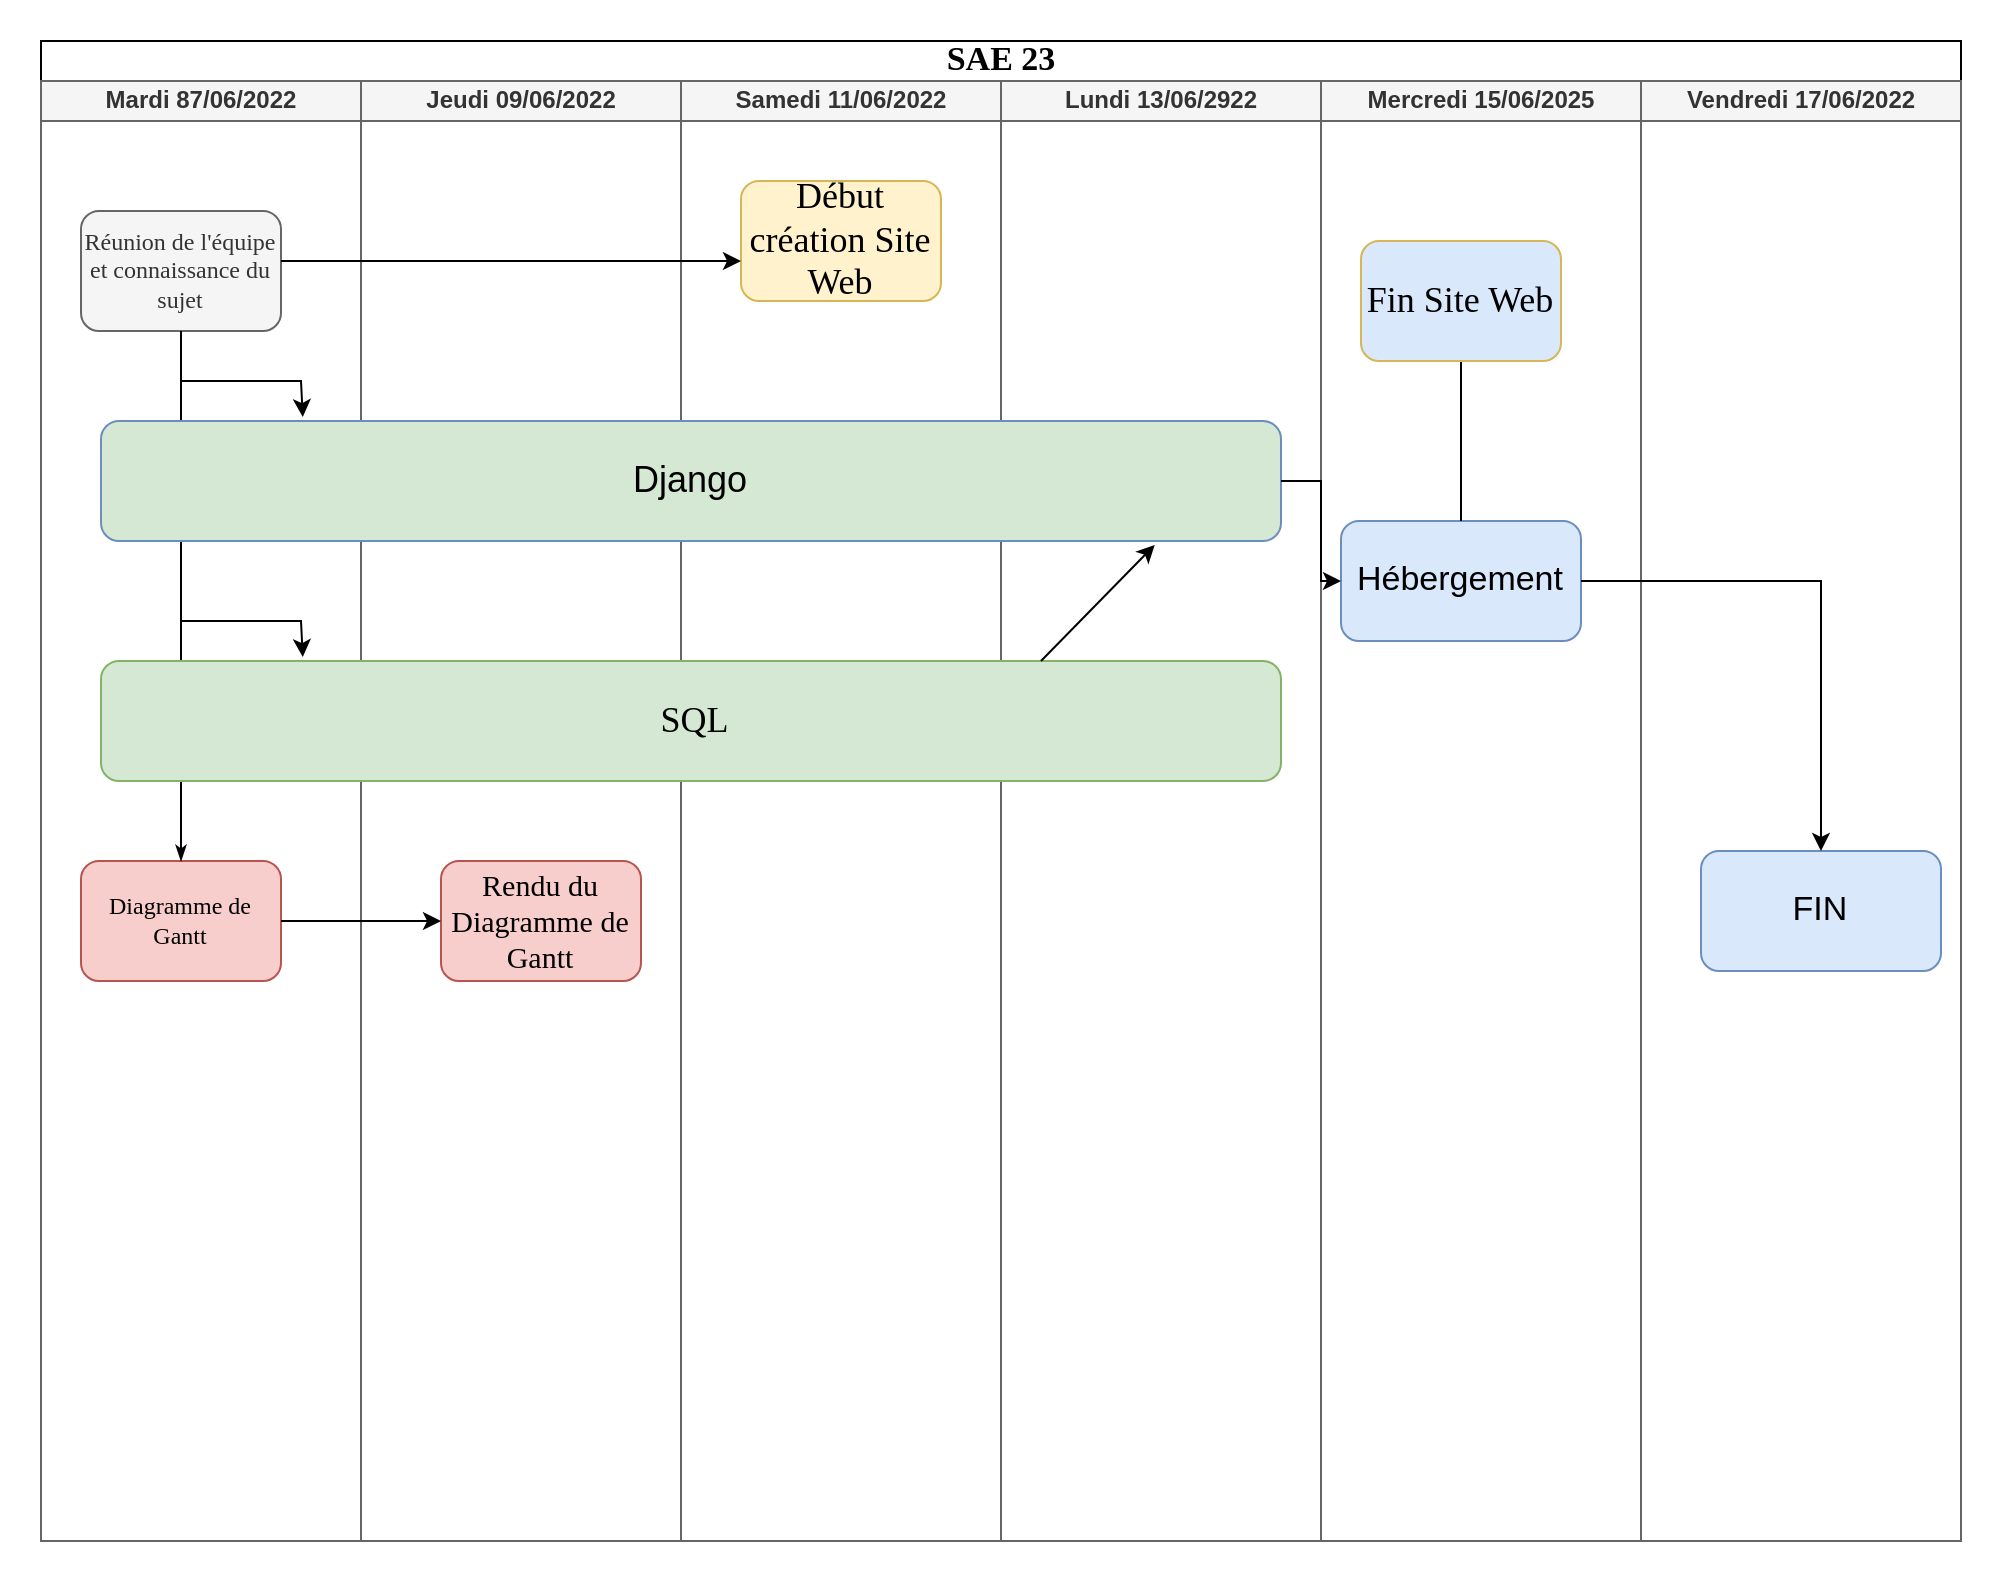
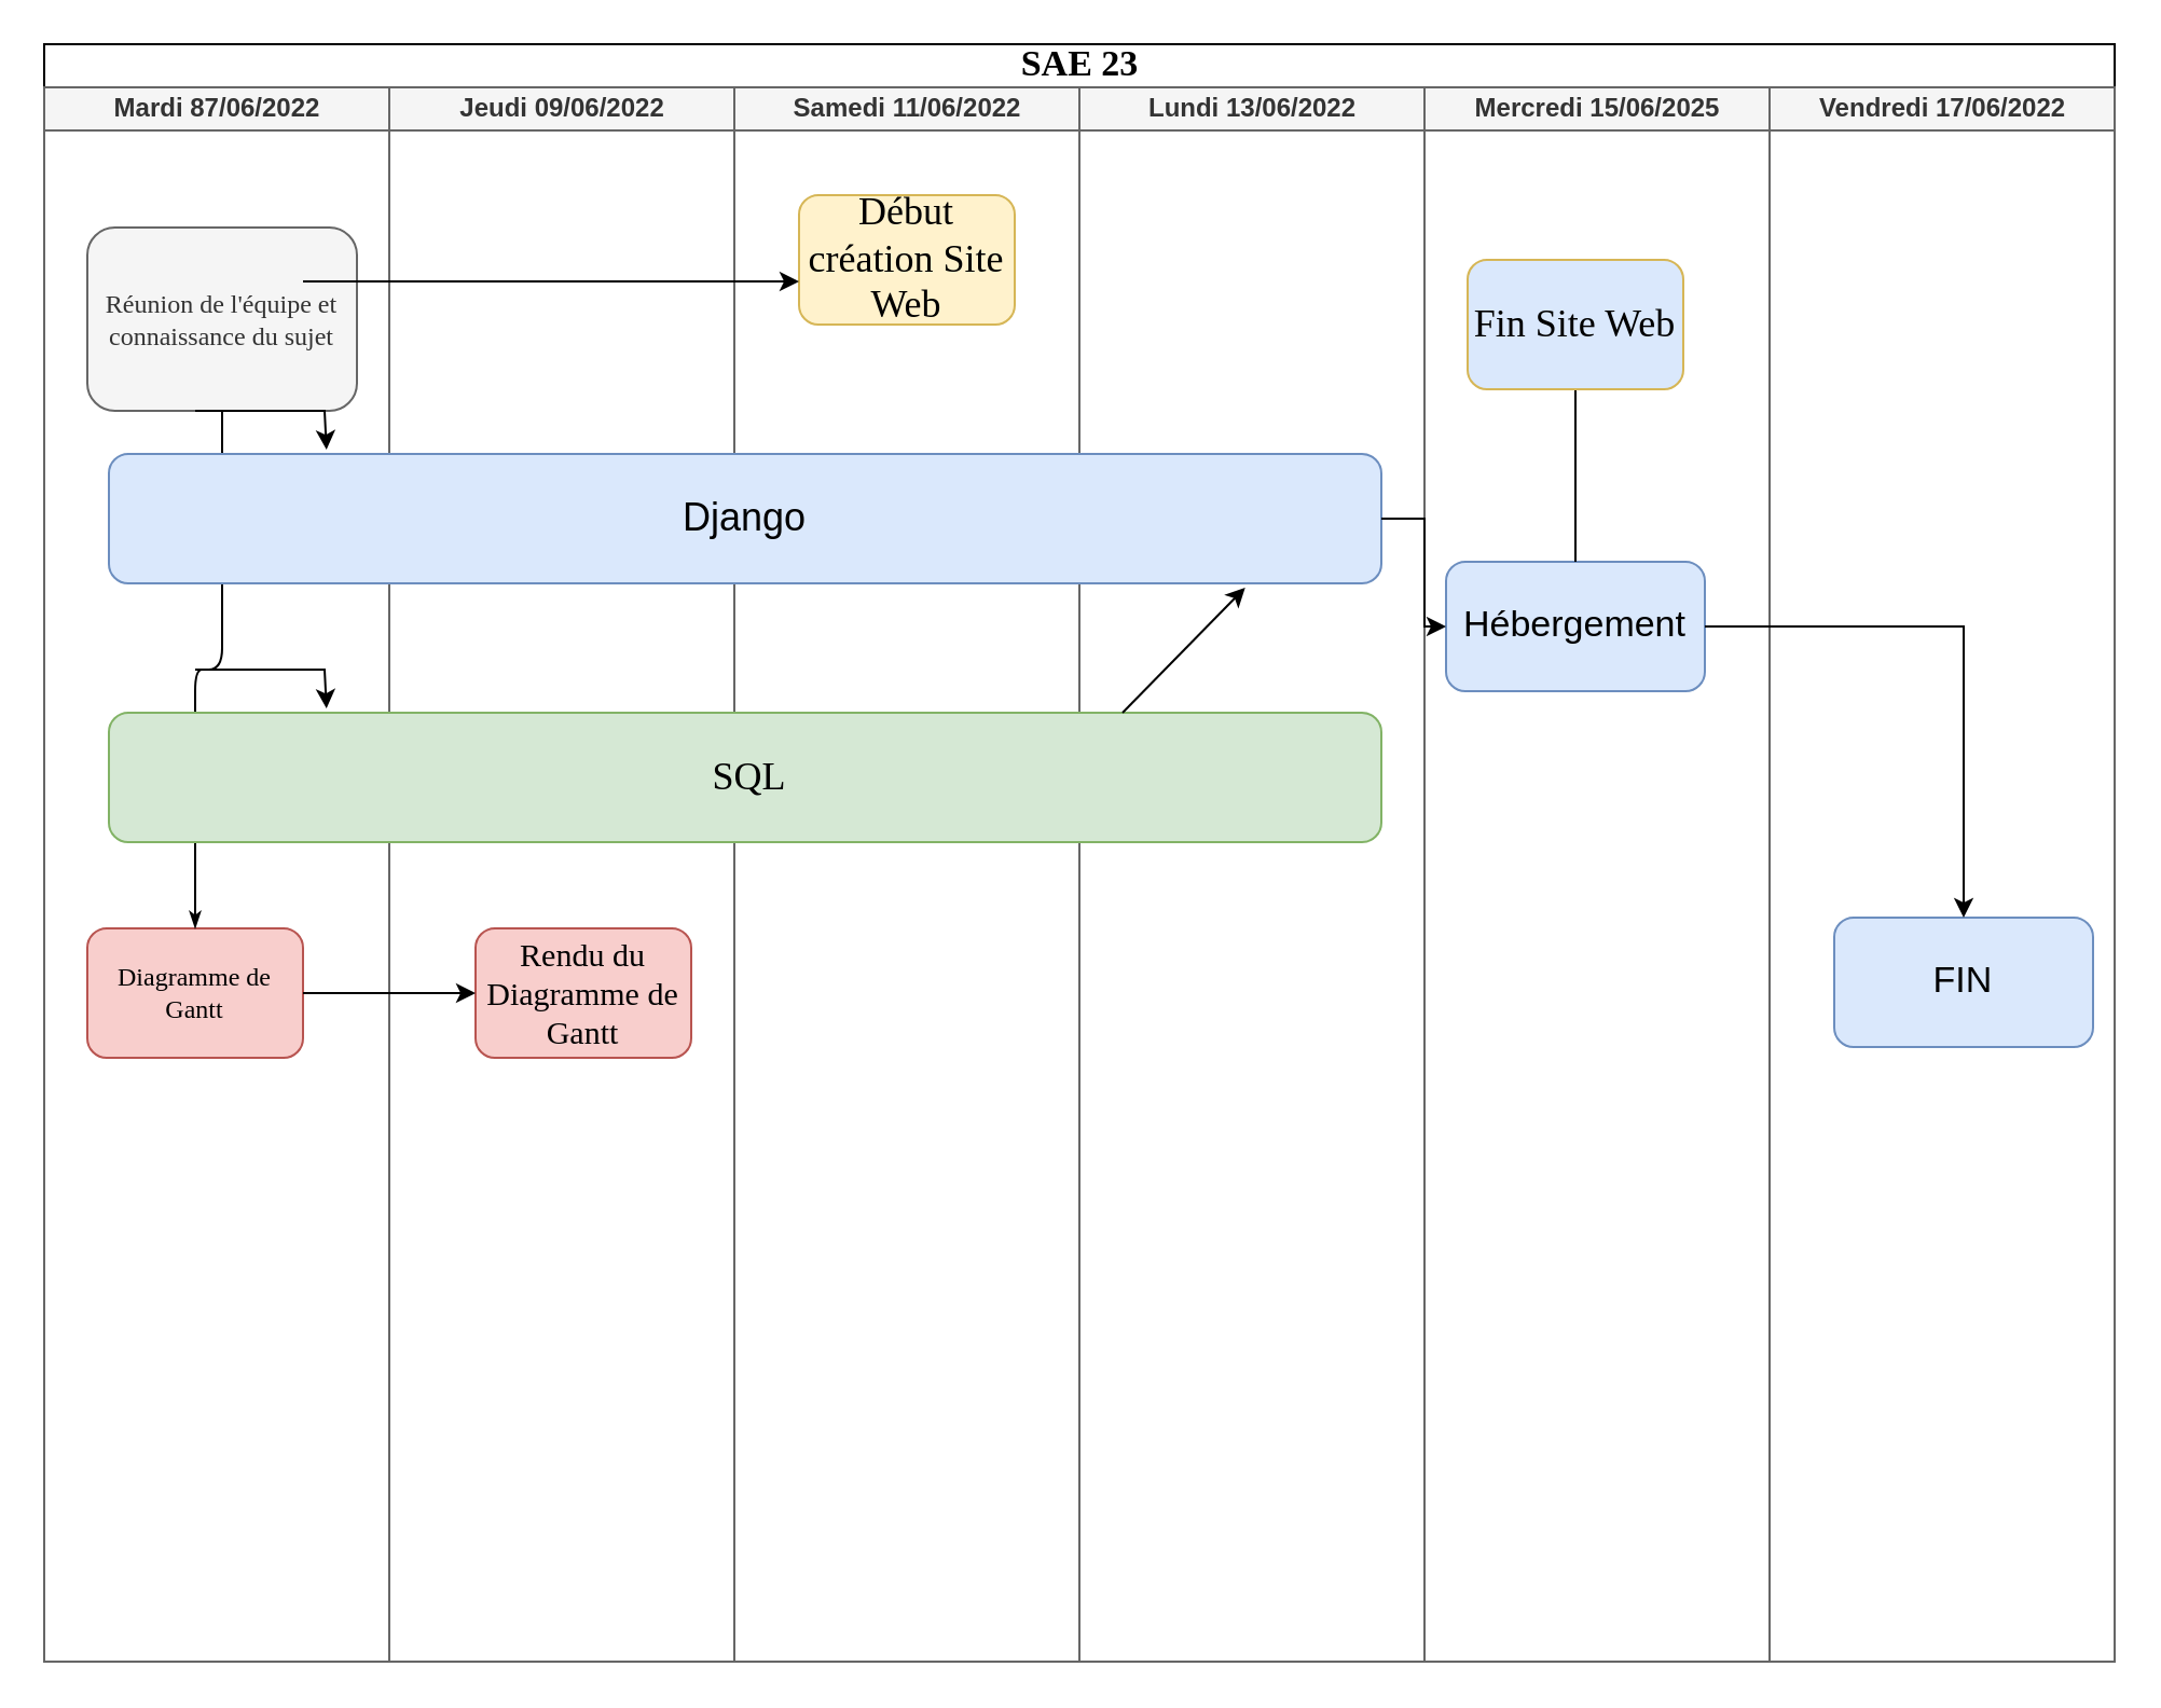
- <mxCell id="13" value="Lundi 13/06/2922" style="swimlane;html=1;startSize=20;fillColor=#f5f5f5;fontColor=#333333;strokeColor=#666666;" parent="2" vertex="1"><mxGeometry x="480" y="20" width="160" height="730" as="geometry" /></mxCell>
+ <mxCell id="13" value="Lundi 13/06/2022" style="swimlane;html=1;startSize=20;fillColor=#f5f5f5;fontColor=#333333;strokeColor=#666666;" parent="2" vertex="1"><mxGeometry x="480" y="20" width="160" height="730" as="geometry" /></mxCell>
- <mxCell id="4" value="&lt;font style=&quot;font-size: 12px;&quot;&gt;Réunion de l'équipe et connaissance du sujet&lt;/font&gt;" style="rounded=1;whiteSpace=wrap;html=1;shadow=0;labelBackgroundColor=none;strokeWidth=1;fontFamily=Verdana;fontSize=8;align=center;fillColor=#f5f5f5;fontColor=#333333;strokeColor=#666666;" parent="3" vertex="1"><mxGeometry x="20" y="65" width="100" height="60" as="geometry" /></mxCell>
+ <mxCell id="4" value="&lt;font style=&quot;font-size: 12px;&quot;&gt;Réunion de l'équipe et connaissance du sujet&lt;/font&gt;" style="rounded=1;whiteSpace=wrap;html=1;shadow=0;labelBackgroundColor=none;strokeWidth=1;fontFamily=Verdana;fontSize=8;align=center;fillColor=#f5f5f5;fontColor=#333333;strokeColor=#666666;" parent="3" vertex="1"><mxGeometry x="20" y="65" width="125" height="85" as="geometry" /></mxCell>
- <mxCell id="14" value="&lt;font style=&quot;font-size: 18px;&quot;&gt;Django&lt;/font&gt;" style="rounded=1;whiteSpace=wrap;html=1;fontSize=17;fillColor=#d5e8d4;strokeColor=#6c8ebf;" parent="13" vertex="1"><mxGeometry x="-450" y="170" width="590" height="60" as="geometry" /></mxCell>
+ <mxCell id="14" value="&lt;font style=&quot;font-size: 18px;&quot;&gt;Django&lt;/font&gt;" style="rounded=1;whiteSpace=wrap;html=1;fontSize=17;fillColor=#dae8fc;strokeColor=#6c8ebf;" parent="13" vertex="1"><mxGeometry x="-450" y="170" width="590" height="60" as="geometry" /></mxCell>
